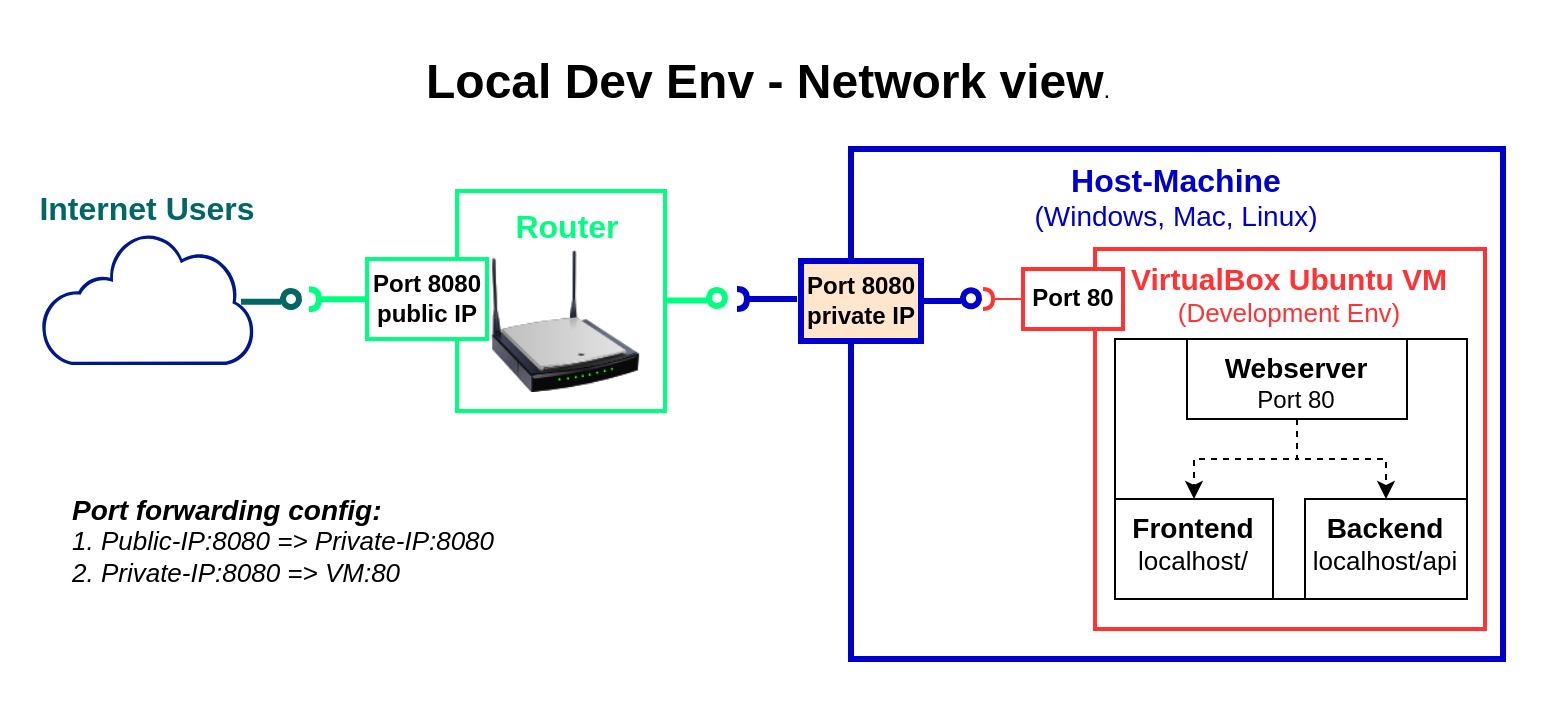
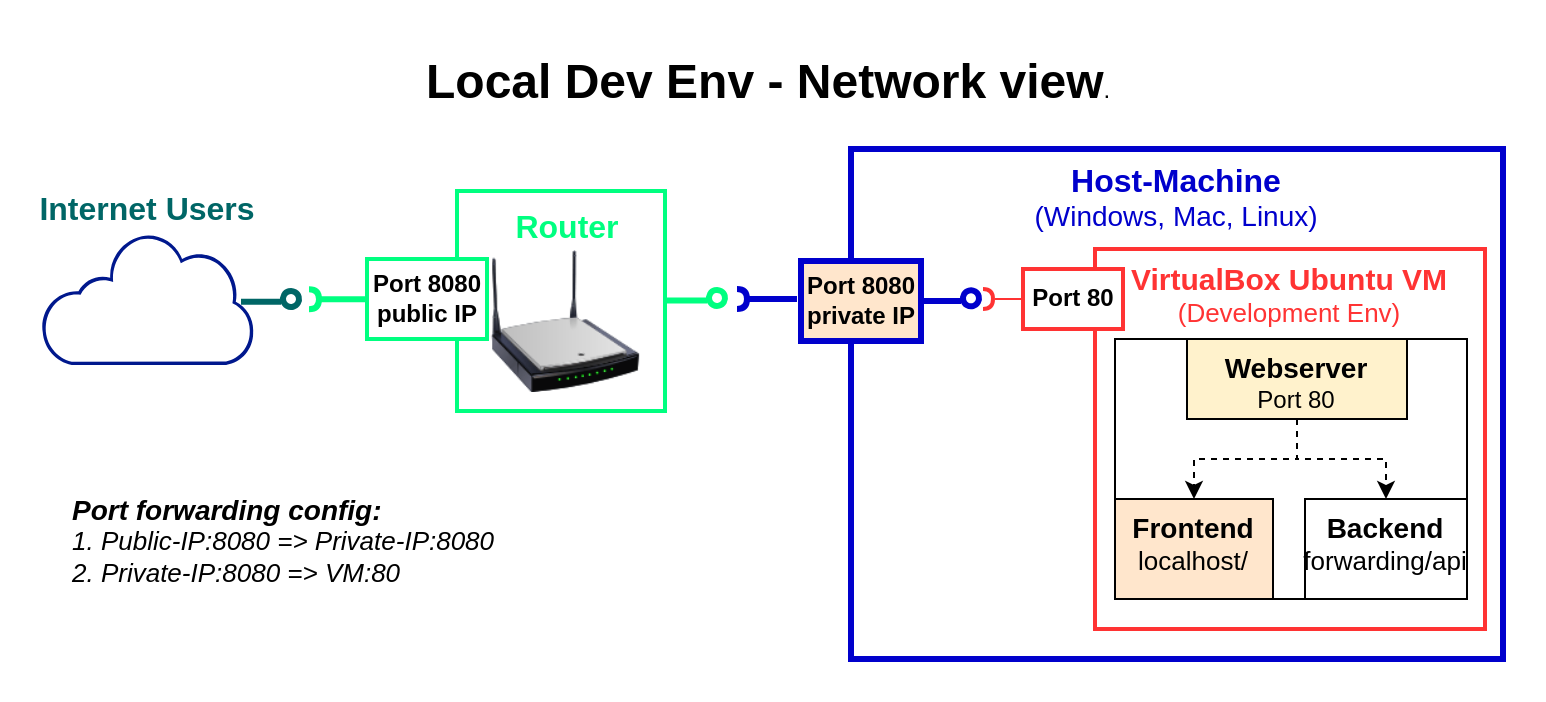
- <mxCell id="10" value="&lt;b&gt;&lt;font style=&quot;font-size: 14px;&quot;&gt;Webserver&lt;/font&gt;&lt;/b&gt;&lt;div&gt;&lt;font&gt;Port 80&lt;/font&gt;&lt;/div&gt;" style="rounded=0;whiteSpace=wrap;html=1;verticalAlign=top;" vertex="1" parent="7"><mxGeometry x="36" width="110" height="40" as="geometry" /></mxCell>
+ <mxCell id="10" value="&lt;b&gt;&lt;font style=&quot;font-size: 14px;&quot;&gt;Webserver&lt;/font&gt;&lt;/b&gt;&lt;div&gt;&lt;font&gt;Port 80&lt;/font&gt;&lt;/div&gt;" style="rounded=0;whiteSpace=wrap;html=1;verticalAlign=top;fillColor=#fff2cc;" vertex="1" parent="7"><mxGeometry x="36" width="110" height="40" as="geometry" /></mxCell>
- <mxCell id="12" value="&lt;b&gt;&lt;font style=&quot;font-size: 14px;&quot;&gt;Backend&lt;/font&gt;&lt;/b&gt;&lt;div&gt;&lt;font style=&quot;font-size: 13px;&quot;&gt;localhost/api&lt;/font&gt;&lt;/div&gt;" style="rounded=0;whiteSpace=wrap;html=1;verticalAlign=top;" vertex="1" parent="7"><mxGeometry x="95" y="80" width="81" height="50" as="geometry" /></mxCell>
+ <mxCell id="12" value="&lt;b&gt;&lt;font style=&quot;font-size: 14px;&quot;&gt;Backend&lt;/font&gt;&lt;/b&gt;&lt;div&gt;&lt;font style=&quot;font-size: 13px;&quot;&gt;forwarding/api&lt;/font&gt;&lt;/div&gt;" style="rounded=0;whiteSpace=wrap;html=1;verticalAlign=top;" vertex="1" parent="7"><mxGeometry x="95" y="80" width="81" height="50" as="geometry" /></mxCell>
- <mxCell id="11" value="&lt;b&gt;&lt;font style=&quot;font-size: 14px;&quot;&gt;Frontend&lt;/font&gt;&lt;/b&gt;&lt;div&gt;&lt;font style=&quot;font-size: 13px;&quot;&gt;localhost/&lt;/font&gt;&lt;/div&gt;" style="rounded=0;whiteSpace=wrap;html=1;verticalAlign=top;" vertex="1" parent="7"><mxGeometry y="80" width="79" height="50" as="geometry" /></mxCell>
+ <mxCell id="11" value="&lt;b&gt;&lt;font style=&quot;font-size: 14px;&quot;&gt;Frontend&lt;/font&gt;&lt;/b&gt;&lt;div&gt;&lt;font style=&quot;font-size: 13px;&quot;&gt;localhost/&lt;/font&gt;&lt;/div&gt;" style="rounded=0;whiteSpace=wrap;html=1;verticalAlign=top;fillColor=#ffe6cc;" vertex="1" parent="7"><mxGeometry y="80" width="79" height="50" as="geometry" /></mxCell>
